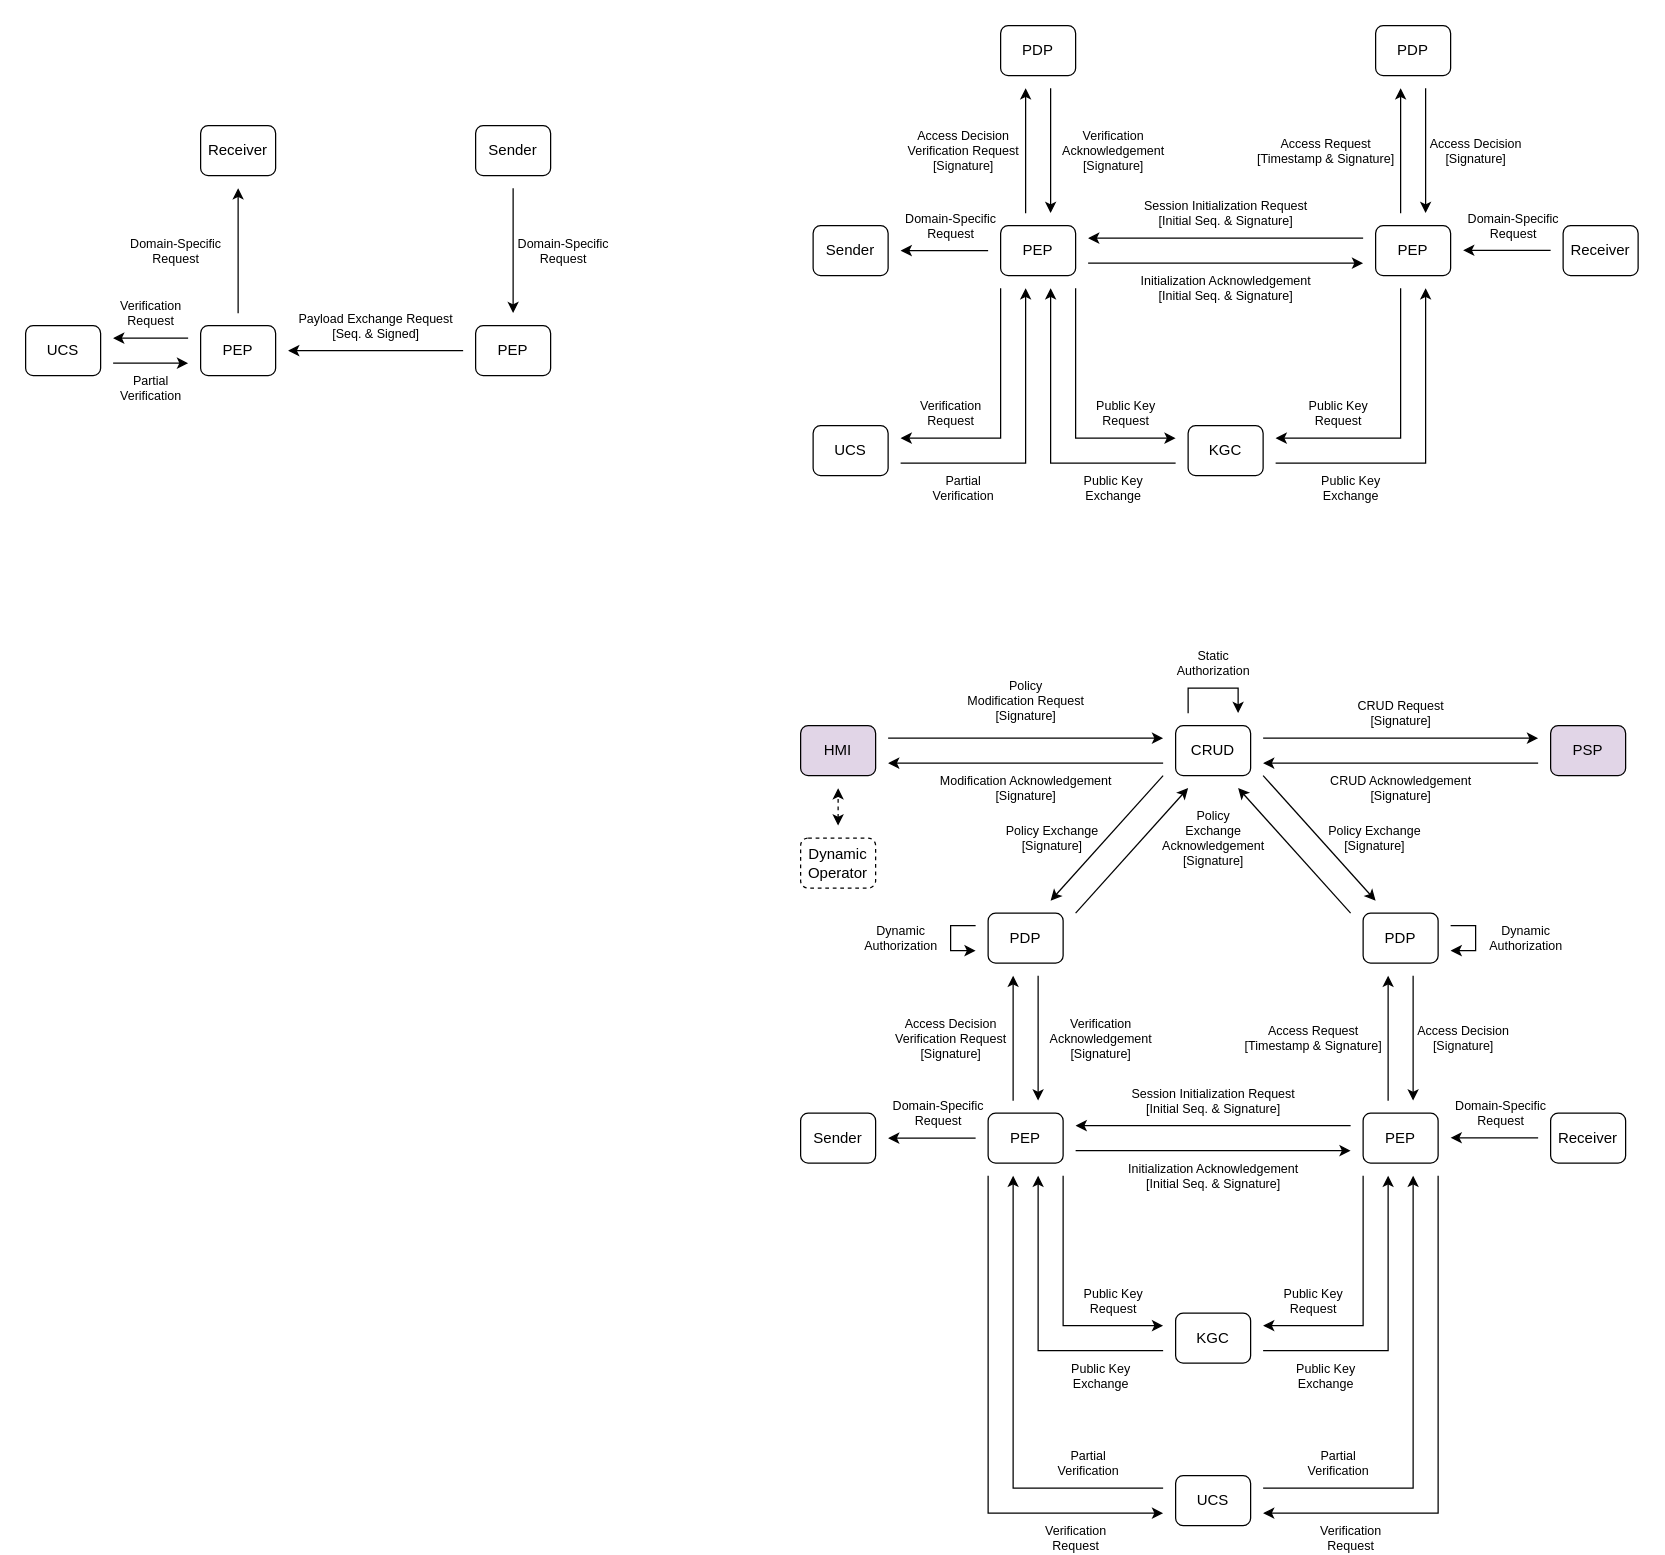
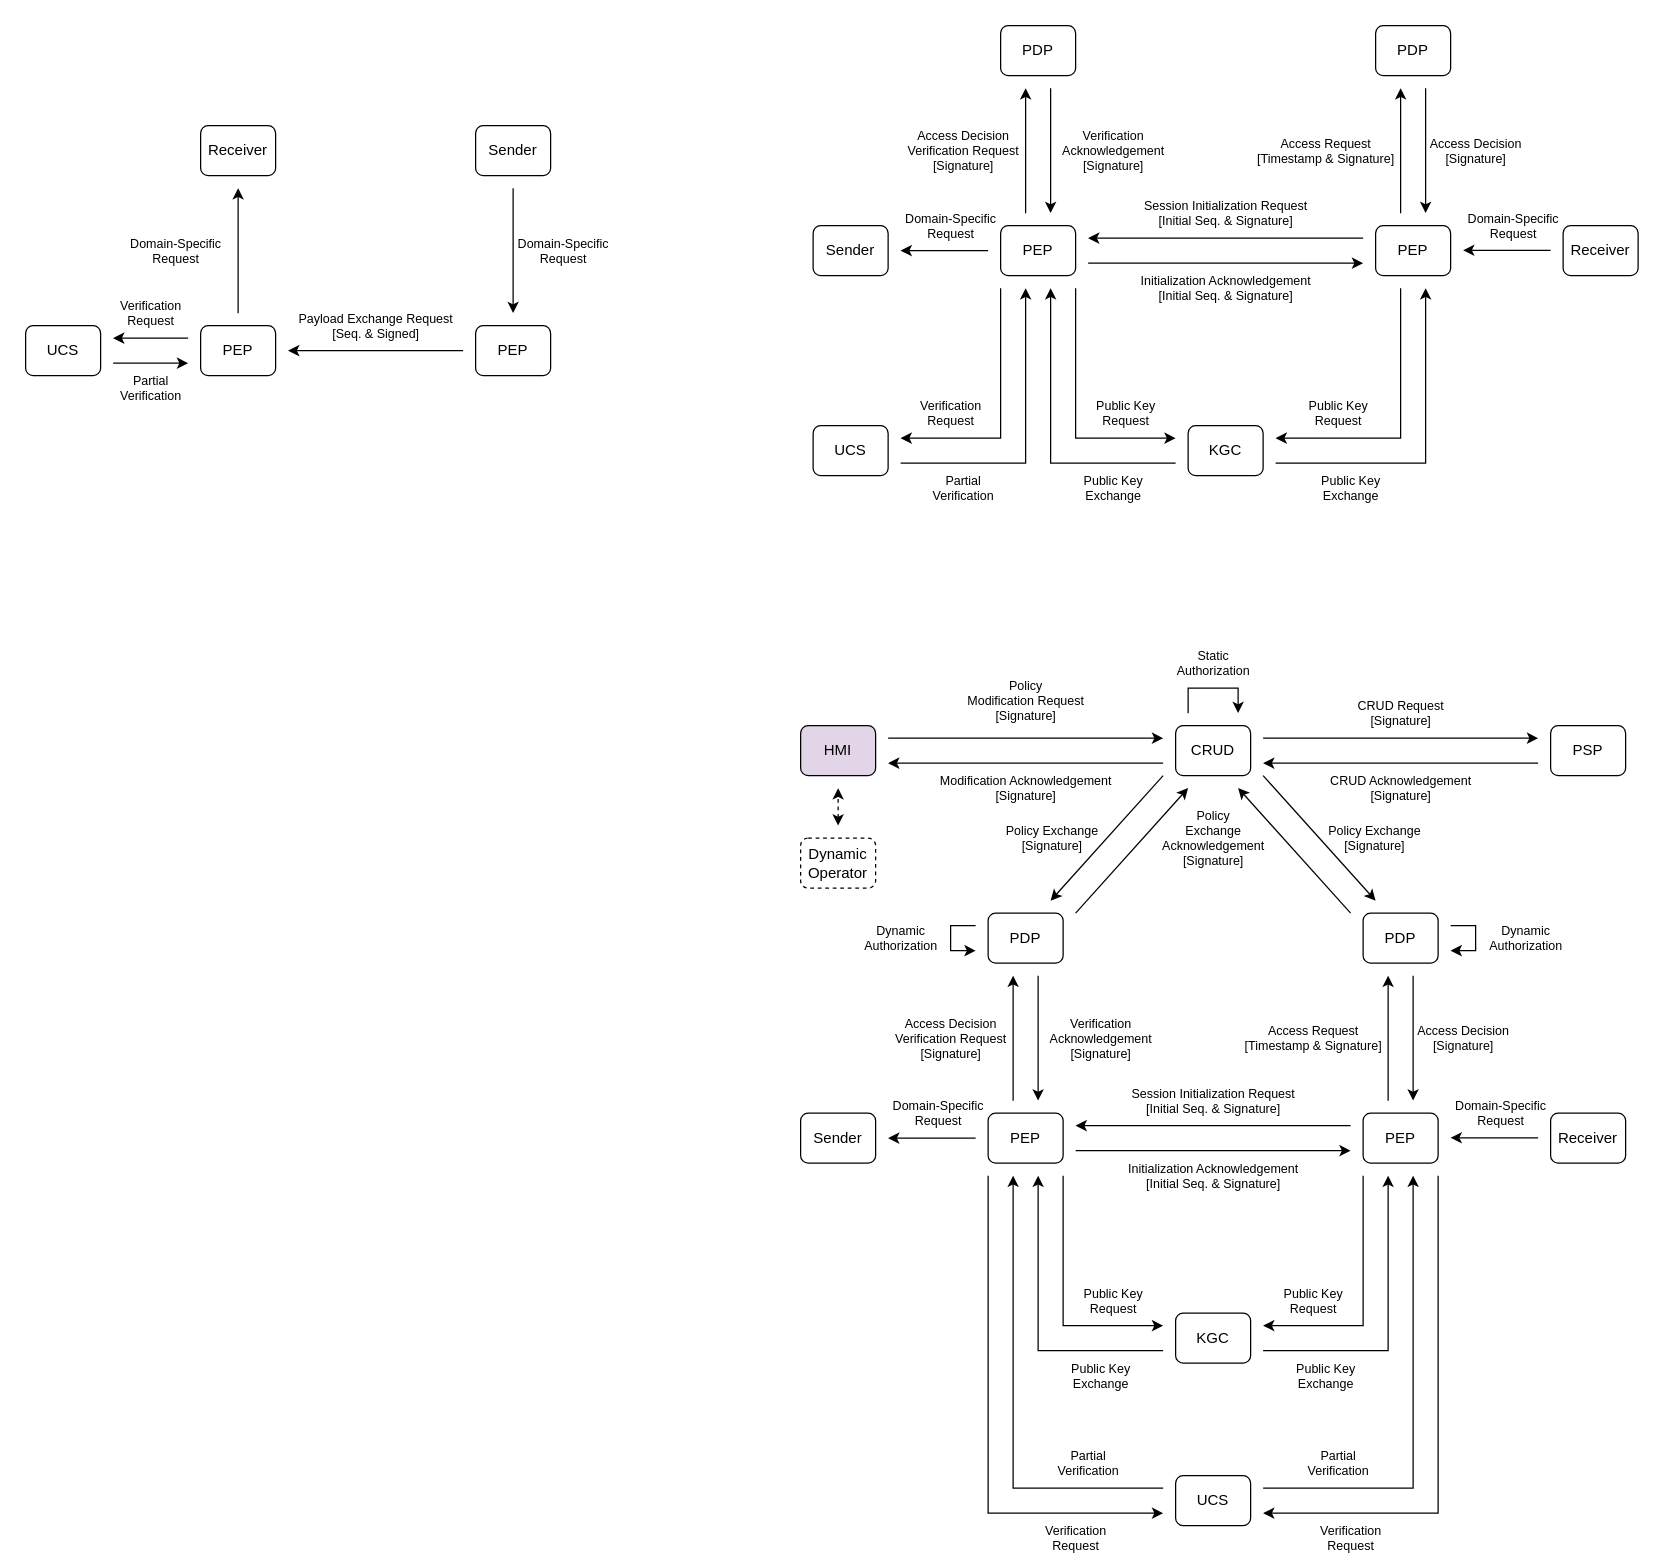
- <mxCell id="61" value="PSP" style="rounded=1;whiteSpace=wrap;html=1;fontSize=12;fillColor=#e1d5e7;" vertex="1" parent="1"><mxGeometry x="1240" y="580" width="60" height="40" as="geometry" /></mxCell>
+ <mxCell id="61" value="PSP" style="rounded=1;whiteSpace=wrap;html=1;fontSize=12;" vertex="1" parent="1"><mxGeometry x="1240" y="580" width="60" height="40" as="geometry" /></mxCell>
